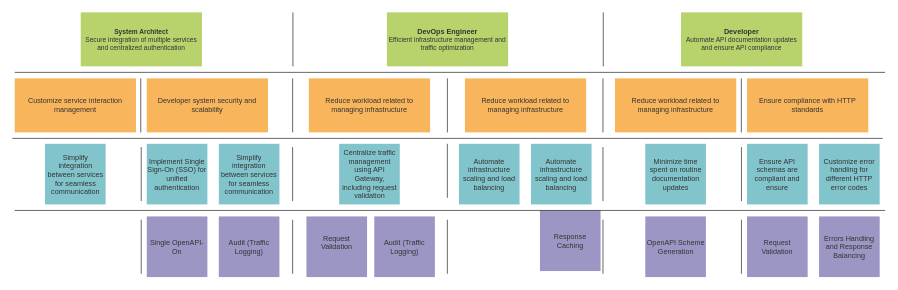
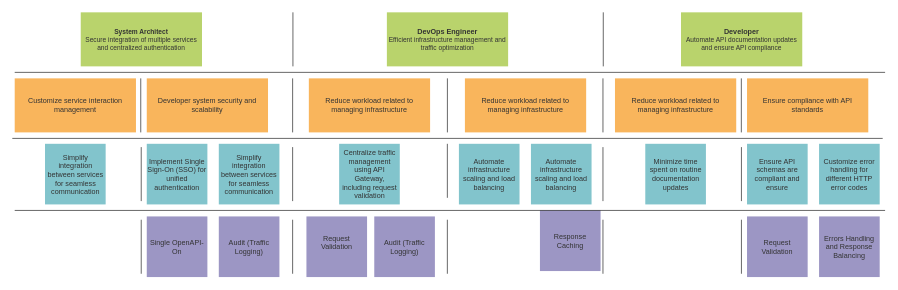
- <mxCell id="21" value="Ensure compliance with HTTP standards" style="rounded=0;whiteSpace=wrap;html=1;strokeColor=none;strokeWidth=3;fillColor=#F9B55C;fontSize=12;fontColor=#333333;" vertex="1" parent="1"><mxGeometry x="1244" y="130" width="202" height="90" as="geometry" /></mxCell>
+ <mxCell id="21" value="Ensure compliance with API standards" style="rounded=0;whiteSpace=wrap;html=1;strokeColor=none;strokeWidth=3;fillColor=#F9B55C;fontSize=12;fontColor=#333333;" vertex="1" parent="1"><mxGeometry x="1244" y="130" width="202" height="90" as="geometry" /></mxCell>
- <mxCell id="24" value="OpenAPI Scheme Generation" style="rounded=0;whiteSpace=wrap;html=1;strokeColor=none;strokeWidth=3;fillColor=#9C96C4;fontSize=12;fontColor=#333333;aspect=fixed;direction=south;align=center;verticalAlign=middle;fontFamily=Helvetica;gradientColor=none;" vertex="1" parent="1"><mxGeometry x="1074.5" y="360" width="101" height="101" as="geometry" /></mxCell>
